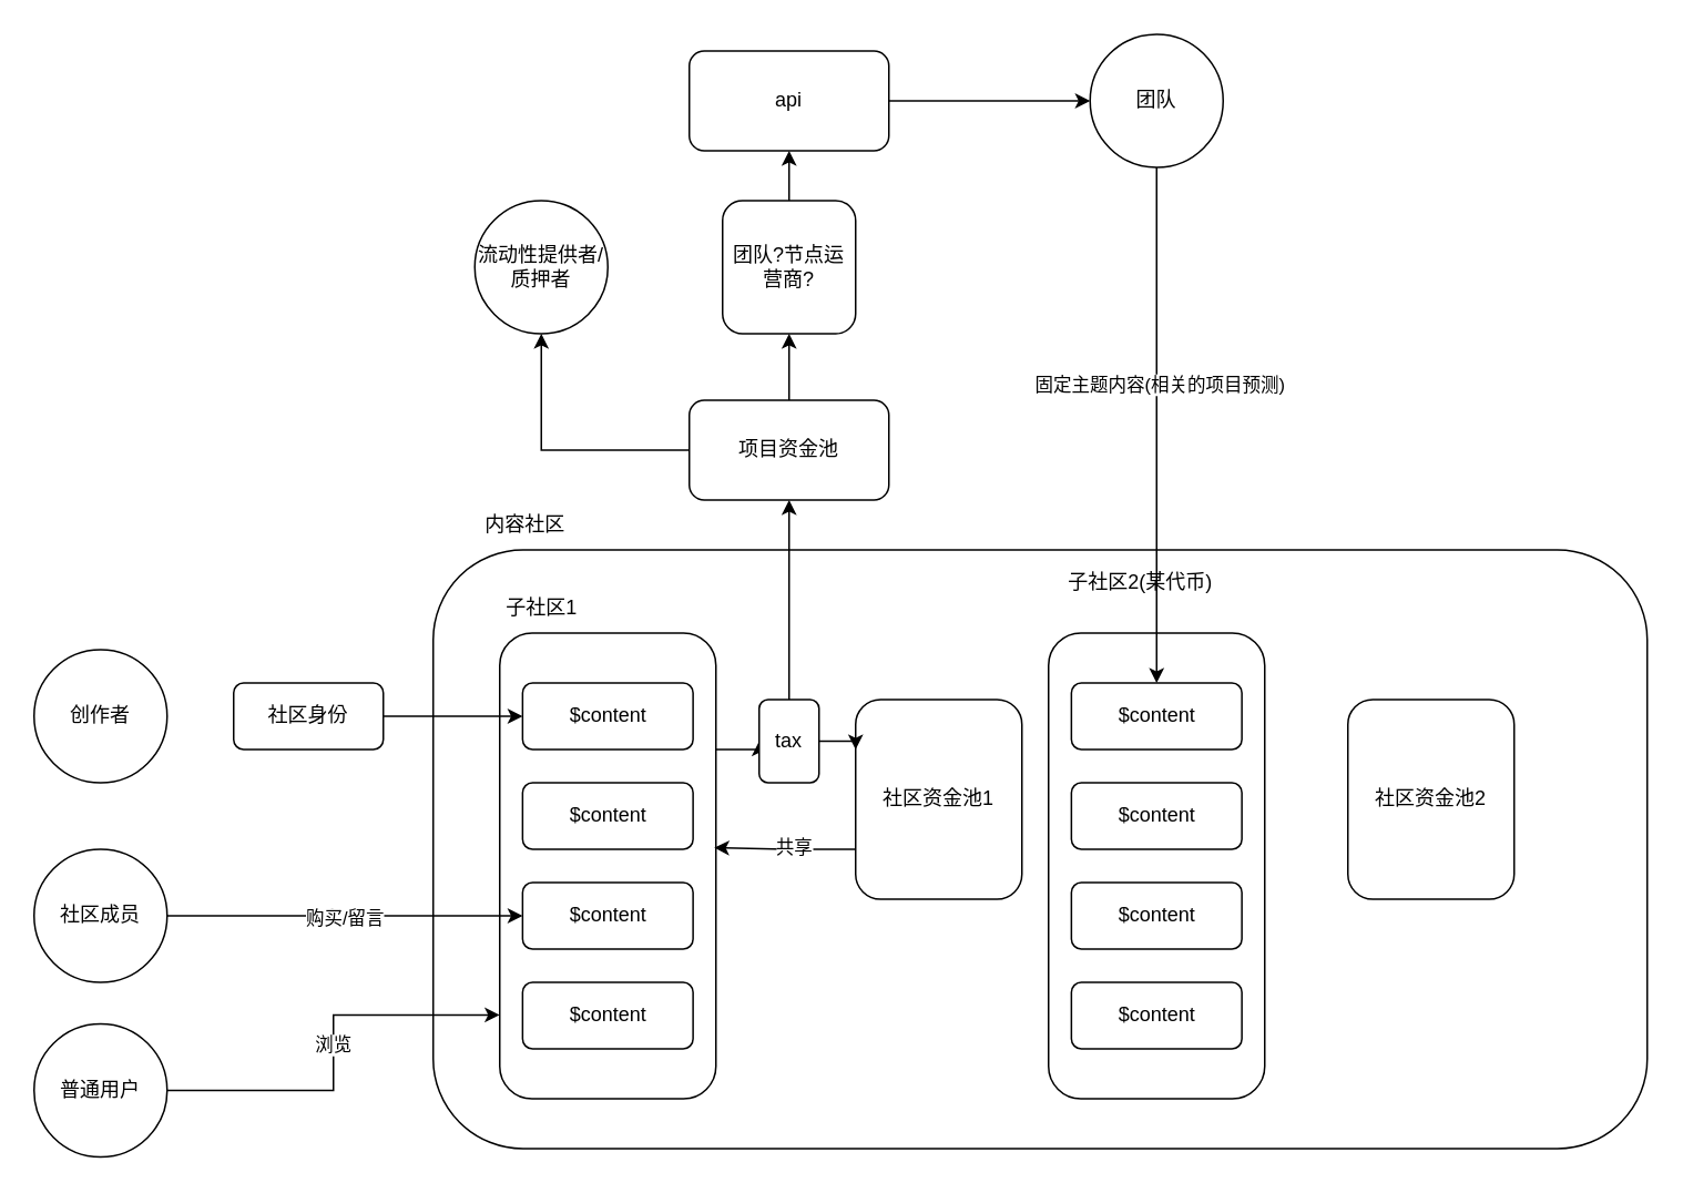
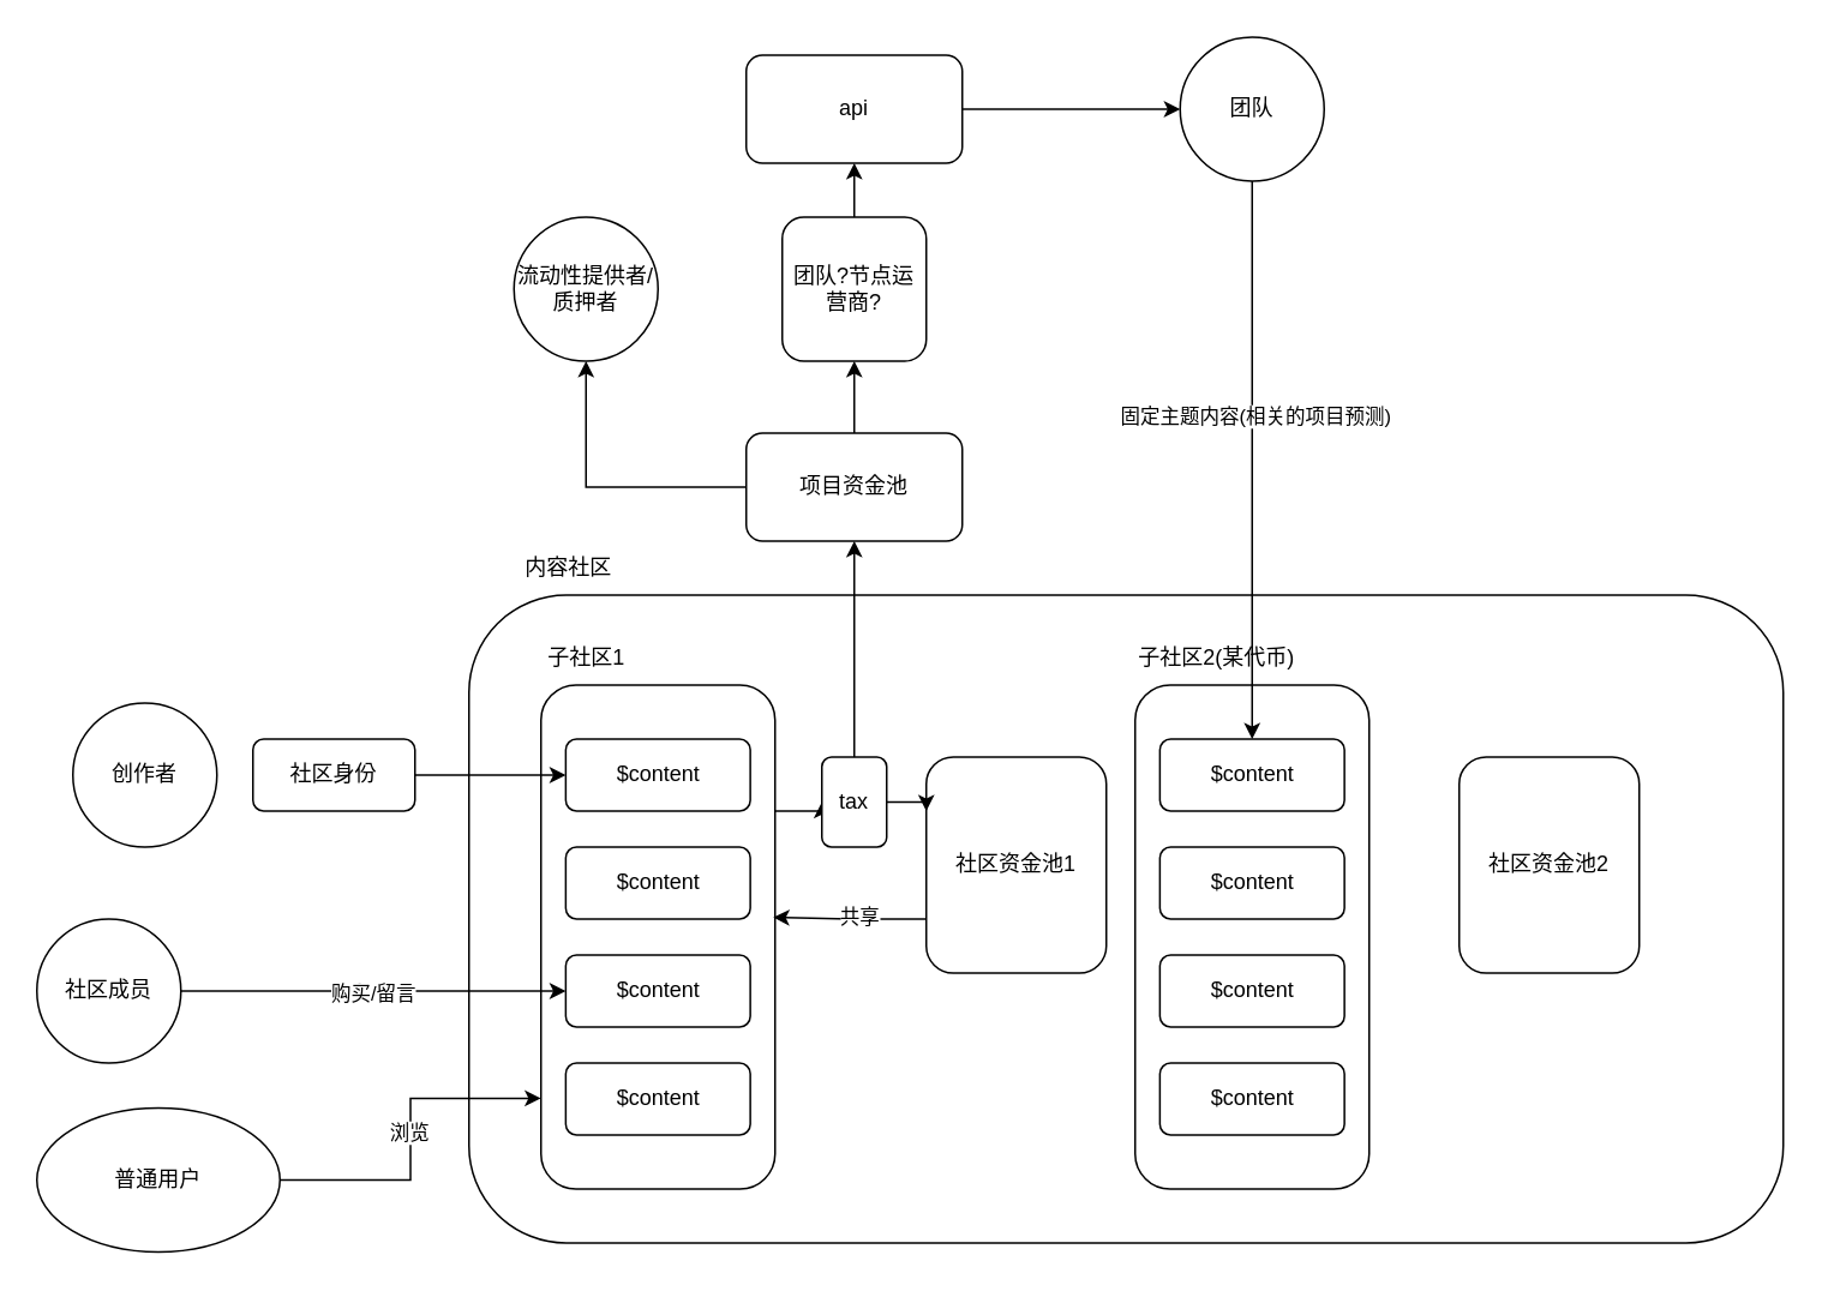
- <mxCell id="12" value="子社区2(某代币)" style="text;html=1;align=center;verticalAlign=middle;resizable=0;points=[];autosize=1;strokeColor=none;fillColor=none;" vertex="1" parent="1"><mxGeometry x="630" y="335" width="110" height="30" as="geometry" /></mxCell>
+ <mxCell id="12" value="子社区2(某代币)" style="text;html=1;align=center;verticalAlign=middle;resizable=0;points=[];autosize=1;strokeColor=none;fillColor=none;" vertex="1" parent="1"><mxGeometry x="620" y="350" width="110" height="30" as="geometry" /></mxCell>
- <mxCell id="21" value="创作者" style="ellipse;whiteSpace=wrap;html=1;aspect=fixed;" vertex="1" parent="1"><mxGeometry x="20" y="390" width="80" height="80" as="geometry" /></mxCell>
+ <mxCell id="21" value="创作者" style="ellipse;whiteSpace=wrap;html=1;aspect=fixed;" vertex="1" parent="1"><mxGeometry x="40" y="390" width="80" height="80" as="geometry" /></mxCell>
- <mxCell id="32" value="普通用户" style="ellipse;whiteSpace=wrap;html=1;aspect=fixed;" vertex="1" parent="1"><mxGeometry x="20" y="615" width="80" height="80" as="geometry" /></mxCell>
+ <mxCell id="32" value="普通用户" style="ellipse;whiteSpace=wrap;html=1;aspect=fixed;" vertex="1" parent="1"><mxGeometry x="20" y="615" width="135" height="80" as="geometry" /></mxCell>
